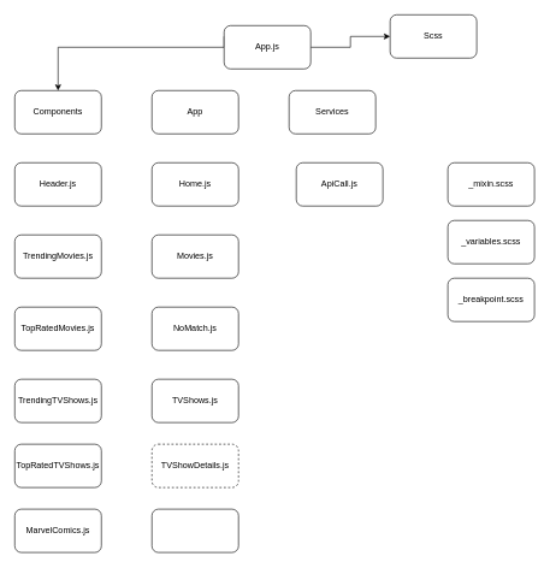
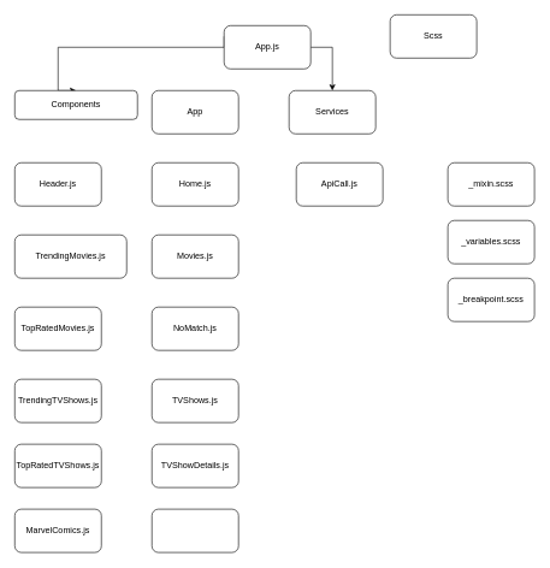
- <mxCell id="2" style="edgeStyle=orthogonalEdgeStyle;rounded=0;orthogonalLoop=1;jettySize=auto;html=1;exitX=1;exitY=0.5;exitDx=0;exitDy=0;" edge="1" parent="1" source="4" target="5"><mxGeometry relative="1" as="geometry" /></mxCell>
+ <mxCell id="2" style="edgeStyle=orthogonalEdgeStyle;rounded=0;orthogonalLoop=1;jettySize=auto;html=1;exitX=1;exitY=0.5;exitDx=0;exitDy=0;" edge="1" parent="1" source="4" target="6"><mxGeometry relative="1" as="geometry" /></mxCell>
- <mxCell id="8" value="Components" style="rounded=1;whiteSpace=wrap;html=1;" vertex="1" parent="1"><mxGeometry x="20" y="125" width="120" height="60" as="geometry" /></mxCell>
+ <mxCell id="8" value="Components" style="rounded=1;whiteSpace=wrap;html=1;" vertex="1" parent="1"><mxGeometry x="20" y="125" width="170" height="40" as="geometry" /></mxCell>
- <mxCell id="21" value="TrendingMovies.js" style="rounded=1;whiteSpace=wrap;html=1;" vertex="1" parent="1"><mxGeometry x="20" y="325" width="120" height="60" as="geometry" /></mxCell>
+ <mxCell id="21" value="TrendingMovies.js" style="rounded=1;whiteSpace=wrap;html=1;" vertex="1" parent="1"><mxGeometry x="20" y="325" width="155" height="60" as="geometry" /></mxCell>
- <mxCell id="19" value="TVShowDetails.js" style="rounded=1;whiteSpace=wrap;html=1;dashed=1;" vertex="1" parent="1"><mxGeometry x="210" y="615" width="120" height="60" as="geometry" /></mxCell>
+ <mxCell id="19" value="TVShowDetails.js" style="rounded=1;whiteSpace=wrap;html=1;" vertex="1" parent="1"><mxGeometry x="210" y="615" width="120" height="60" as="geometry" /></mxCell>
